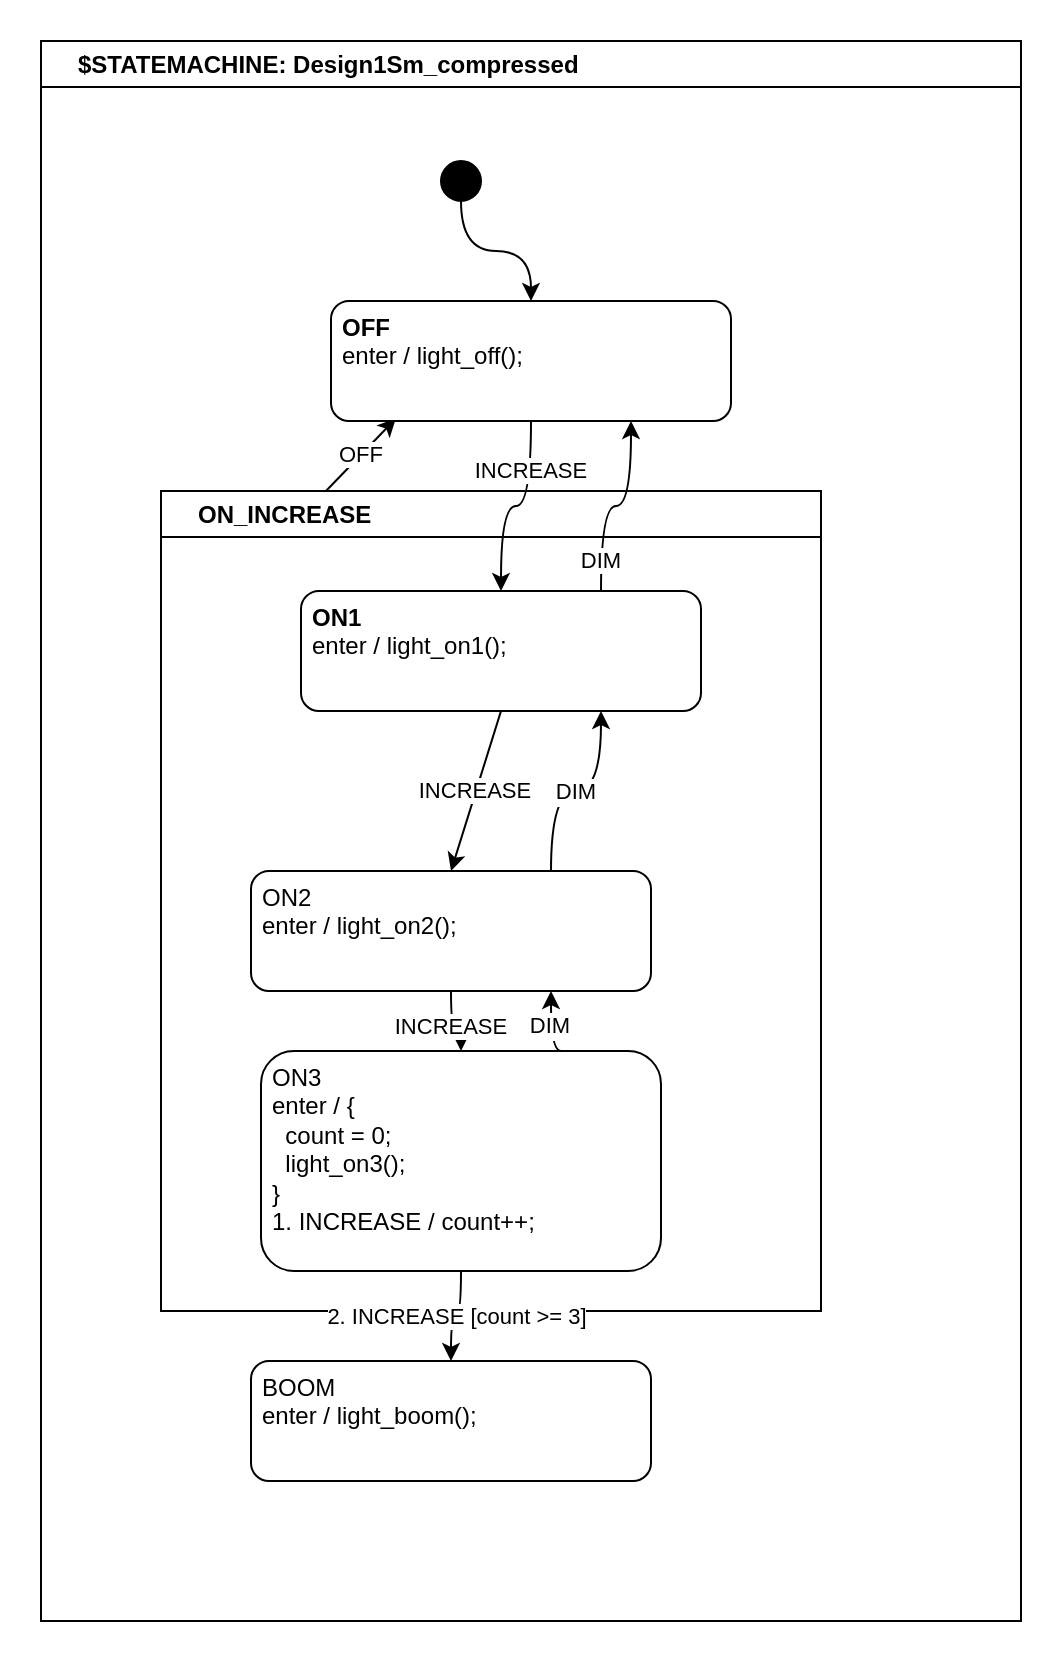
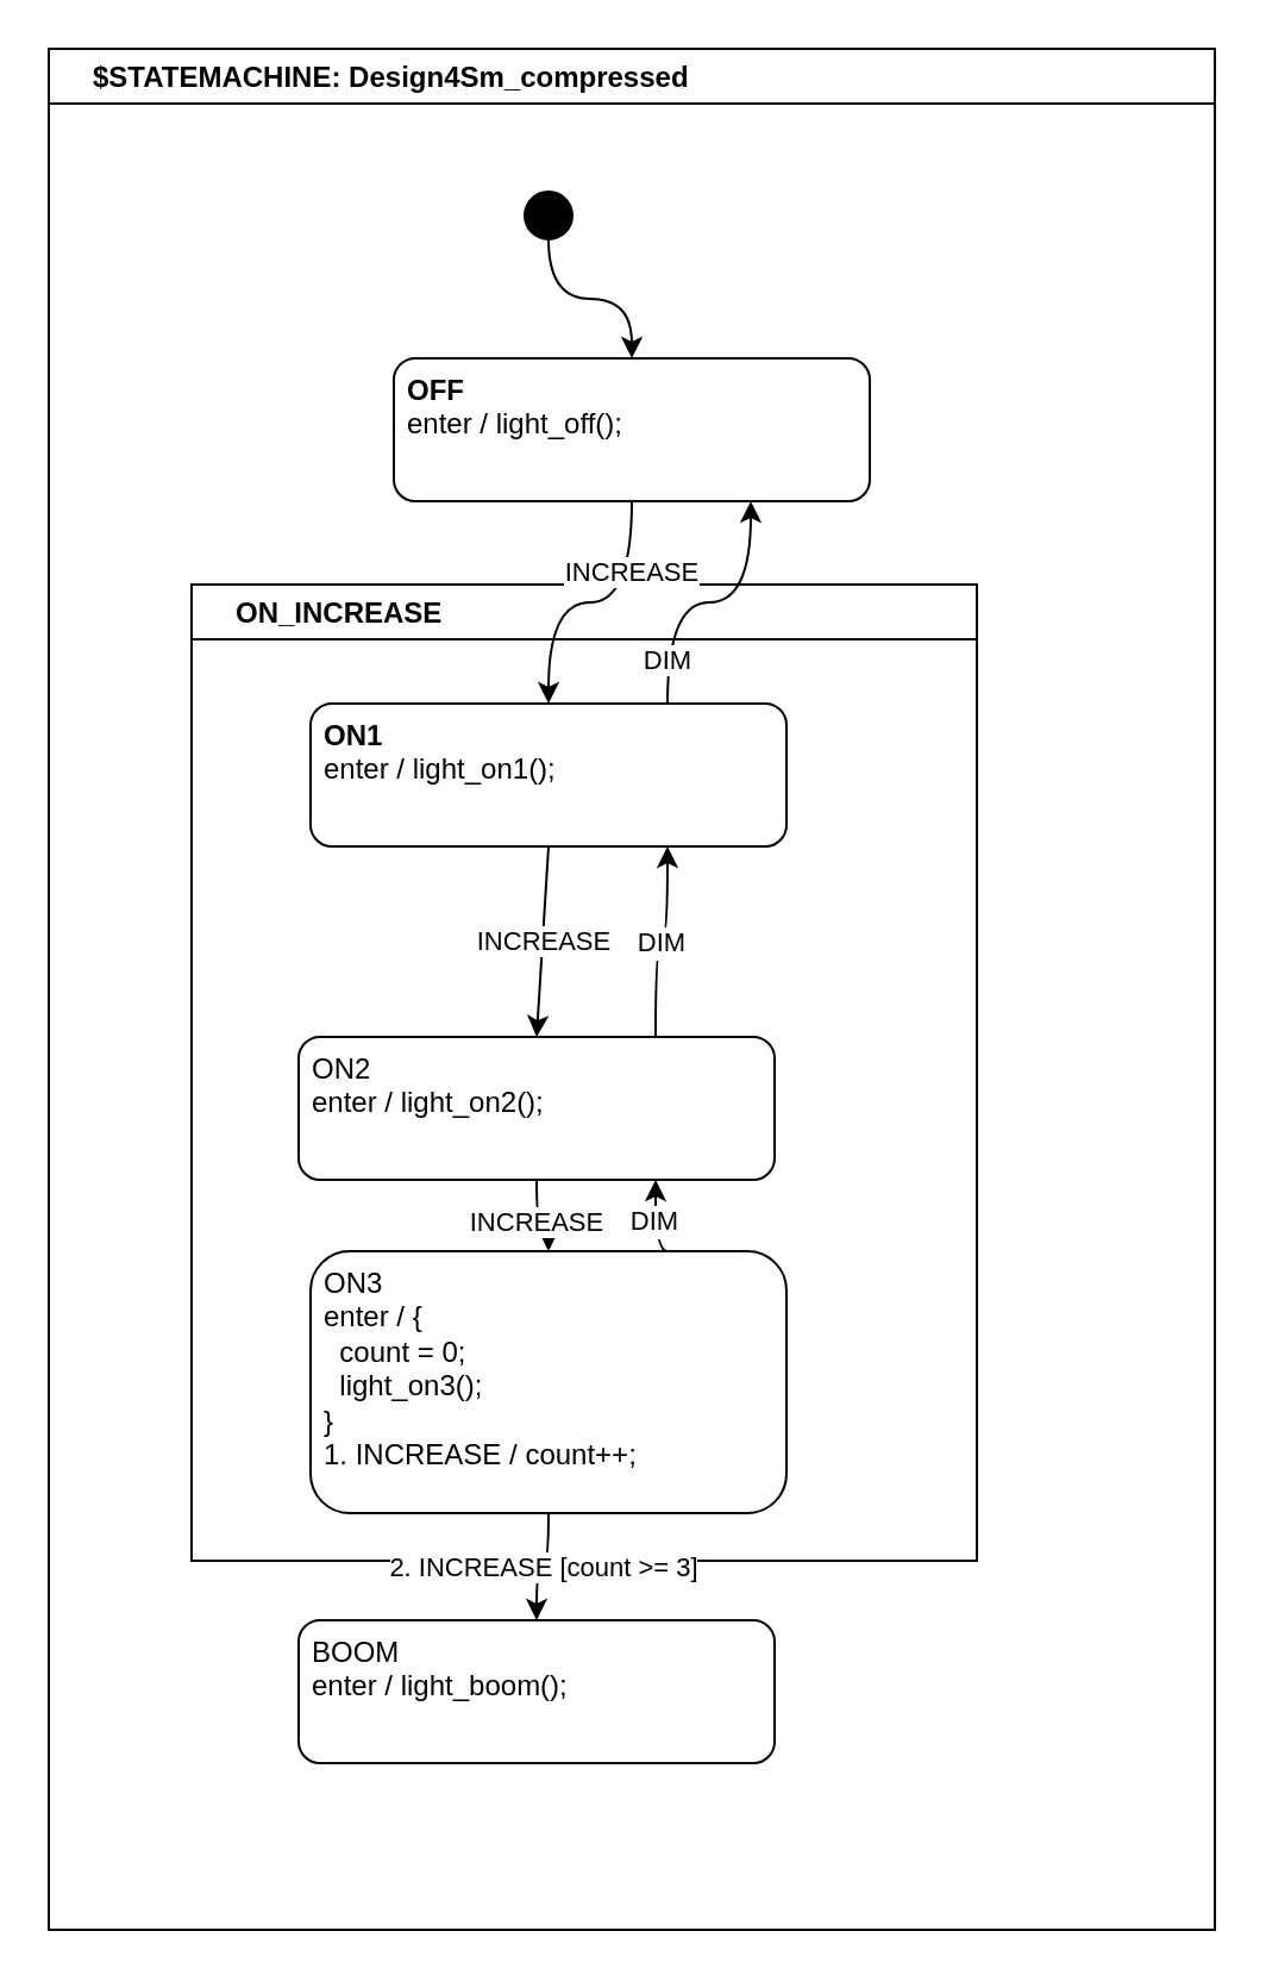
- <mxCell id="2" value="$STATEMACHINE: Design1Sm_compressed" style="swimlane;fontStyle=1;align=left;spacingLeft=17;" parent="1" vertex="1"><mxGeometry x="20" y="20" width="490" height="790" as="geometry"><mxRectangle x="10" y="10" width="230" height="100" as="alternateBounds" /></mxGeometry></mxCell>
+ <mxCell id="2" value="$STATEMACHINE: Design4Sm_compressed" style="swimlane;fontStyle=1;align=left;spacingLeft=17;" parent="1" vertex="1"><mxGeometry x="20" y="20" width="490" height="790" as="geometry"><mxRectangle x="10" y="10" width="230" height="100" as="alternateBounds" /></mxGeometry></mxCell>
- <mxCell id="3" value="OFF" style="edgeStyle=none;html=1;exitX=0.25;exitY=0;exitDx=0;exitDy=0;entryX=0.162;entryY=0.98;entryDx=0;entryDy=0;entryPerimeter=0;" parent="2" source="4" target="13" edge="1"><mxGeometry relative="1" as="geometry" /></mxCell>
- <mxCell id="6" value="&lt;div&gt;&lt;b&gt;ON1&lt;/b&gt;&lt;/div&gt;&lt;div&gt;enter / light_on1();&lt;/div&gt;" style="rounded=1;whiteSpace=wrap;html=1;verticalAlign=top;align=left;spacingLeft=4;" parent="4" vertex="1"><mxGeometry x="70" y="50" width="200" height="60" as="geometry" /></mxCell>
+ <mxCell id="6" value="&lt;div&gt;&lt;b&gt;ON1&lt;/b&gt;&lt;/div&gt;&lt;div&gt;enter / light_on1();&lt;/div&gt;" style="rounded=1;whiteSpace=wrap;html=1;verticalAlign=top;align=left;spacingLeft=4;" parent="4" vertex="1"><mxGeometry x="50" y="50" width="200" height="60" as="geometry" /></mxCell>
